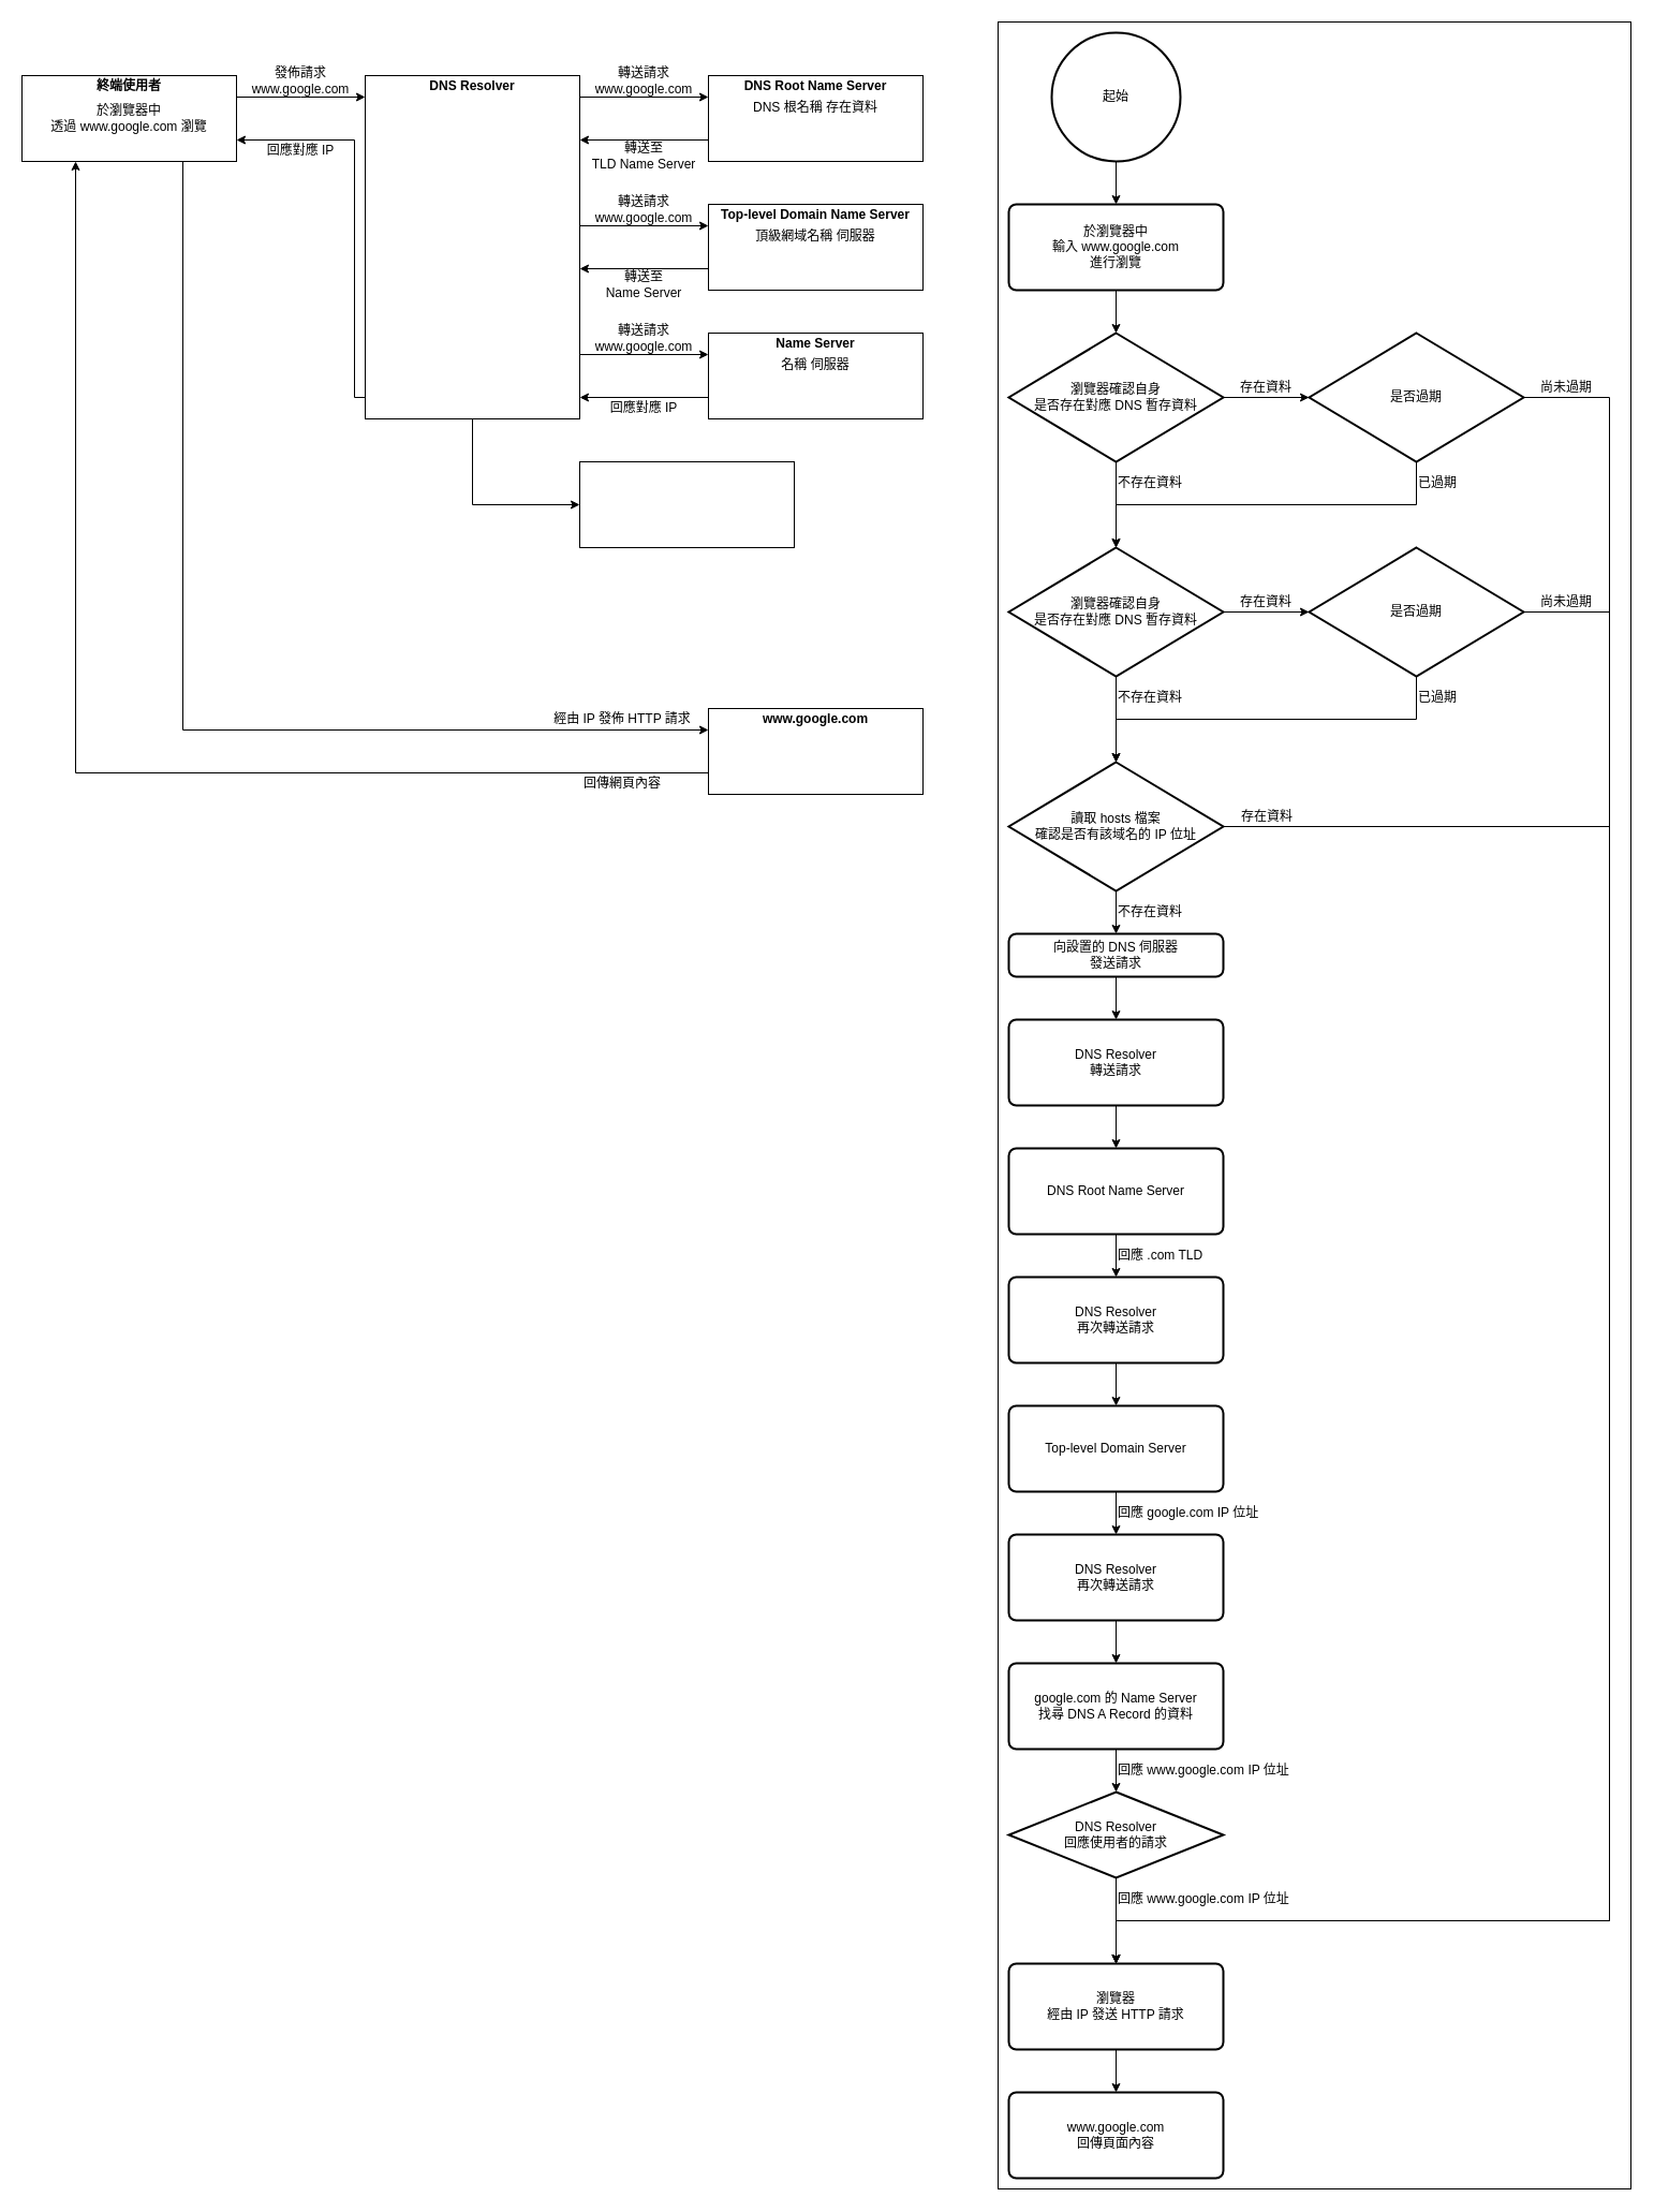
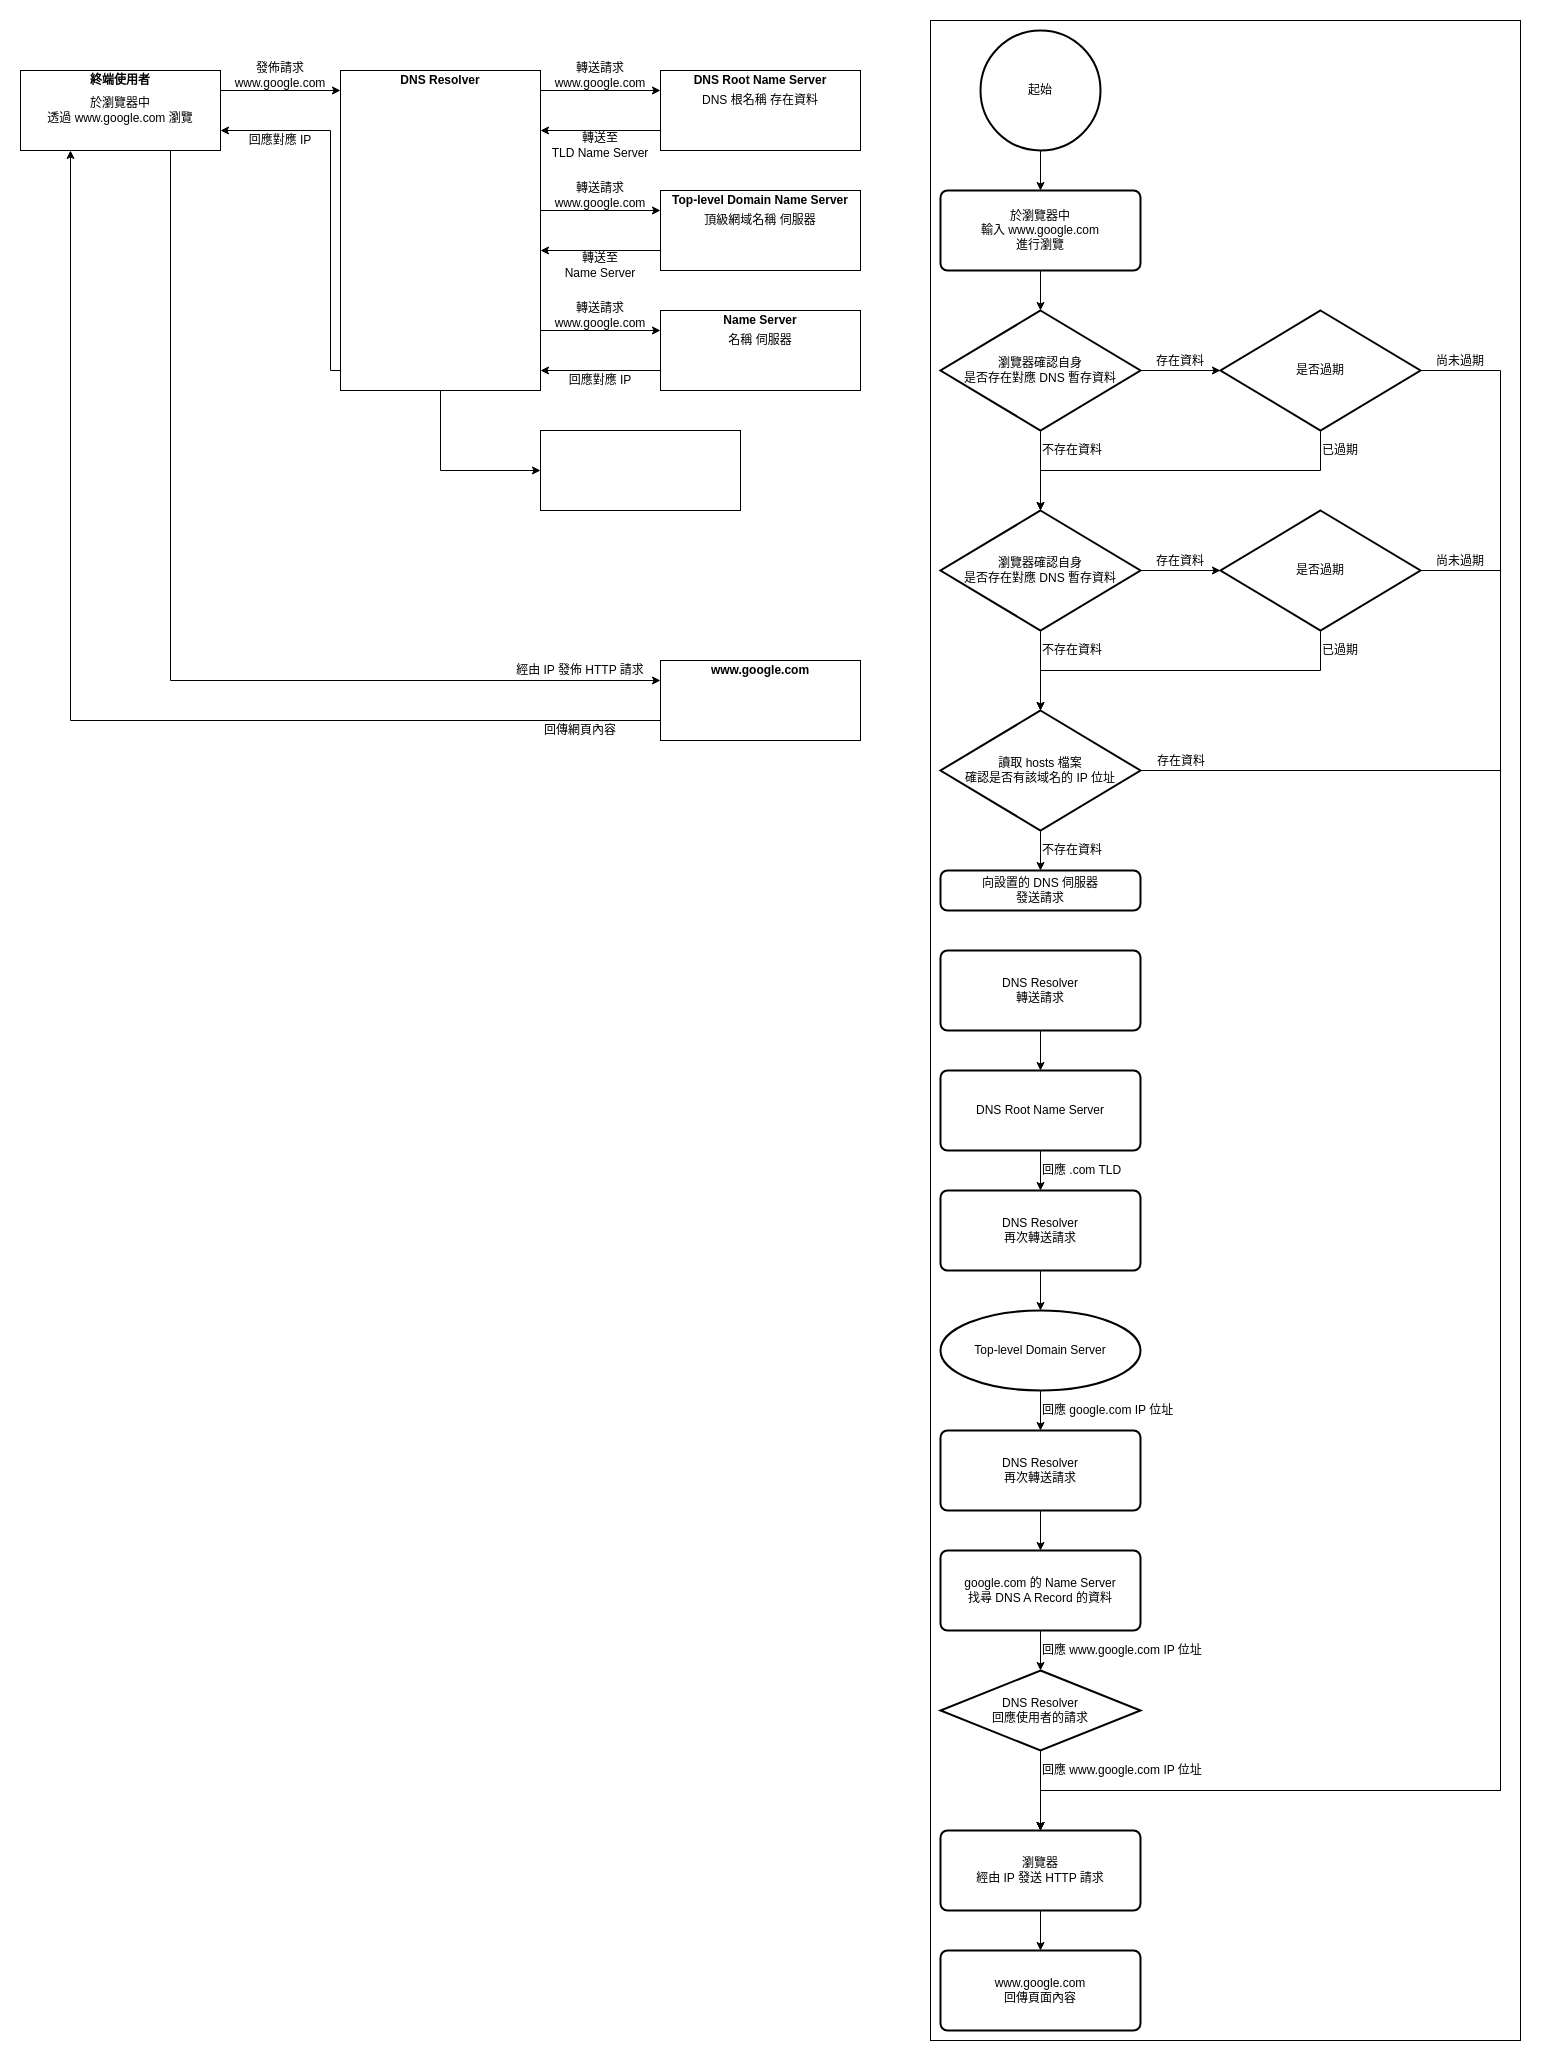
- <mxCell id="65" style="edgeStyle=orthogonalEdgeStyle;rounded=0;orthogonalLoop=1;jettySize=auto;html=1;entryX=0.5;entryY=0;entryDx=0;entryDy=0;" edge="1" parent="1" source="66" target="69"><mxGeometry relative="1" as="geometry" /></mxCell>
- <mxCell id="74" value="Top-level Domain Server" style="rounded=1;whiteSpace=wrap;html=1;absoluteArcSize=1;arcSize=14;strokeWidth=2;" vertex="1" parent="1"><mxGeometry x="940" y="1310" width="200" height="80" as="geometry" /></mxCell>
+ <mxCell id="74" value="Top-level Domain Server" style="ellipse;whiteSpace=wrap;html=1;absoluteArcSize=1;arcSize=14;strokeWidth=2;" vertex="1" parent="1"><mxGeometry x="940" y="1310" width="200" height="80" as="geometry" /></mxCell>
